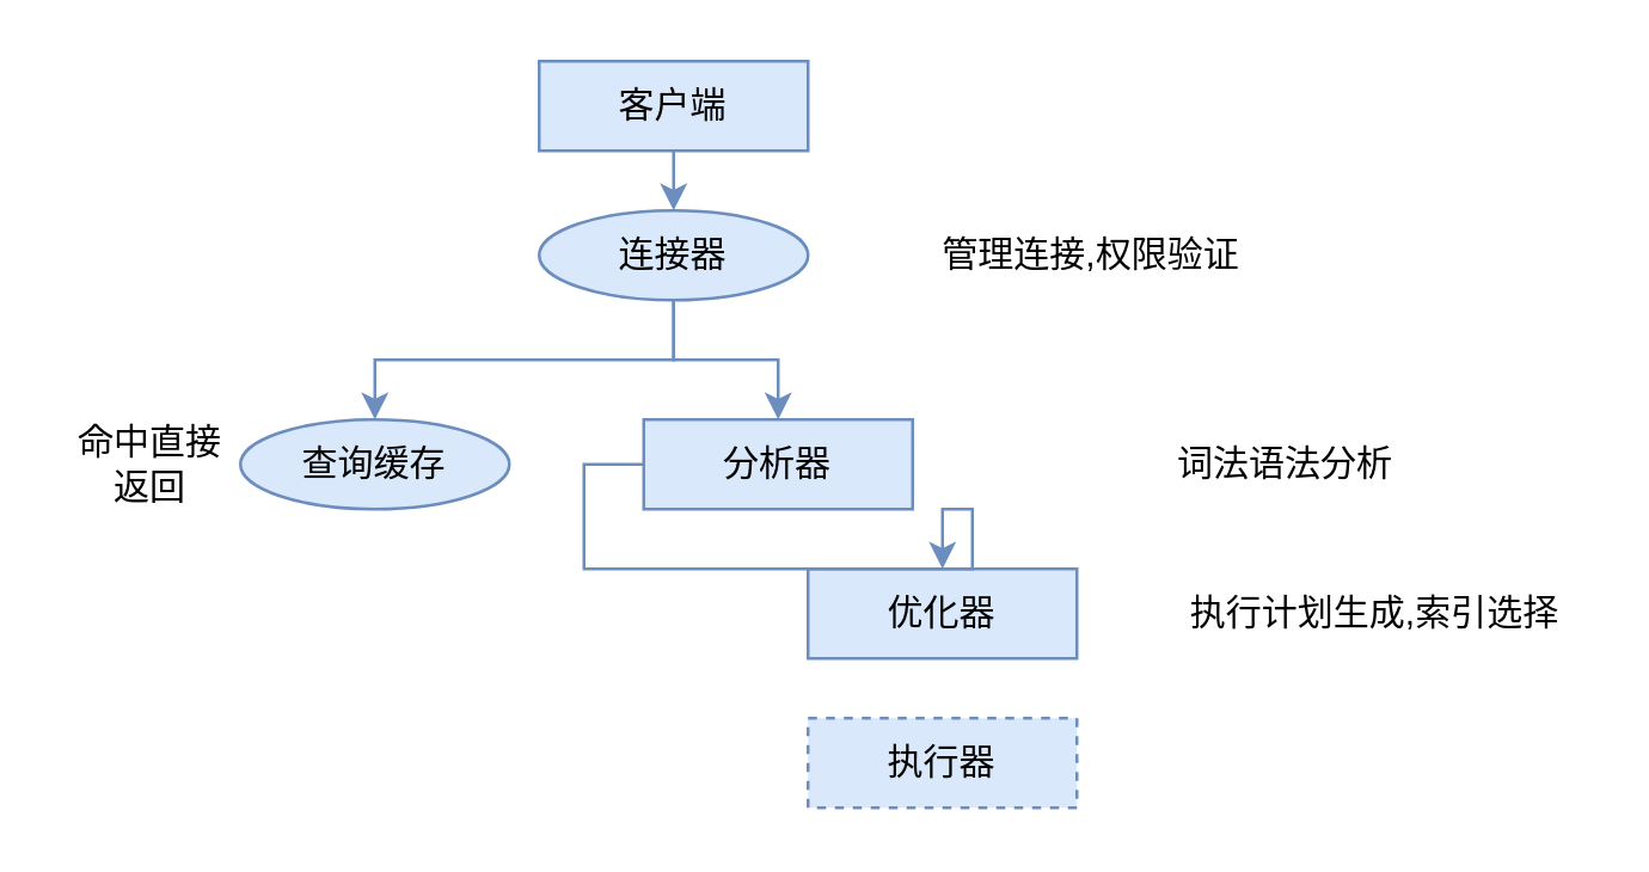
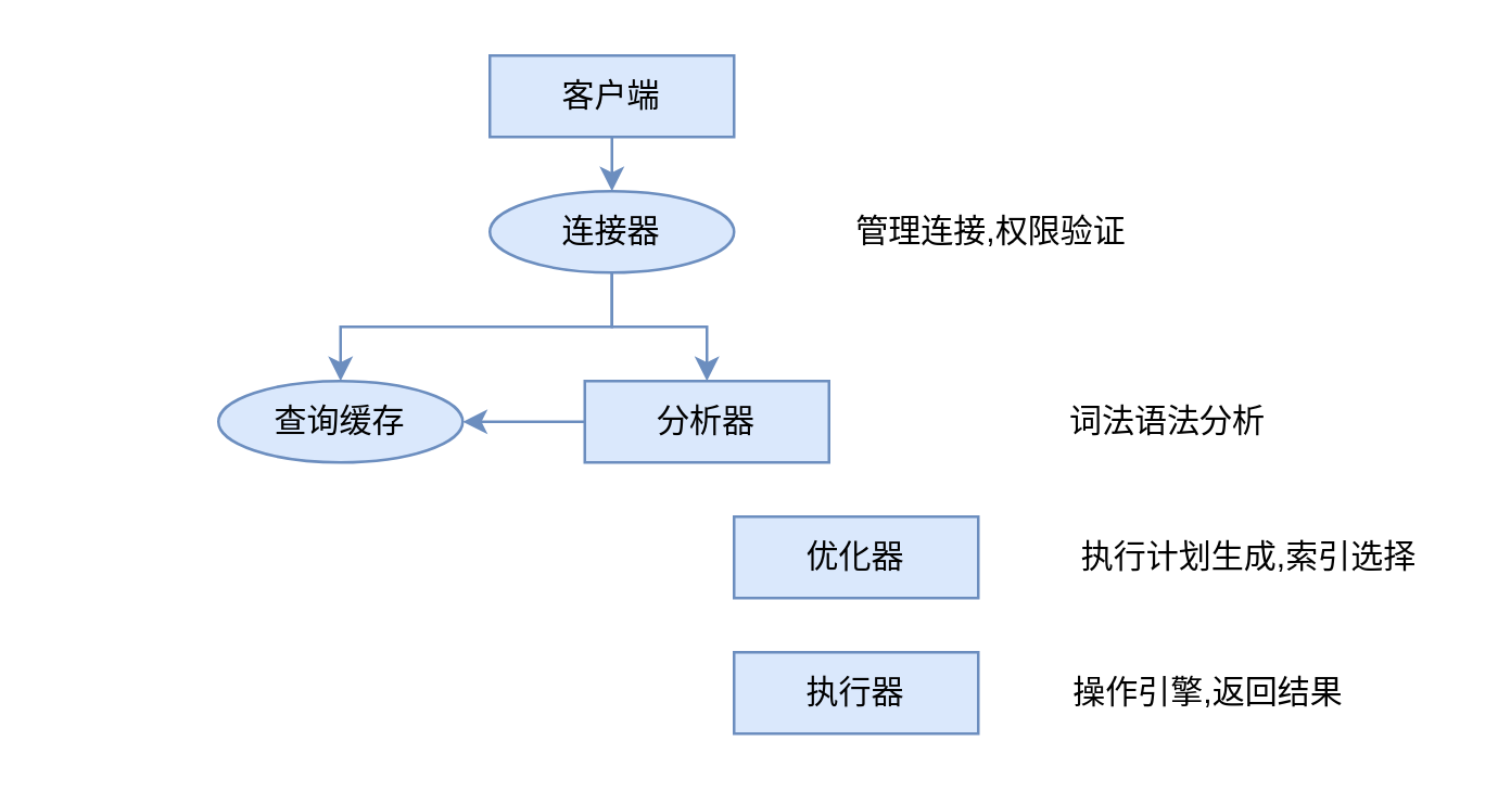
- <mxCell id="12" value="命中直接返回" style="text;html=1;strokeColor=none;fillColor=none;align=center;verticalAlign=middle;whiteSpace=wrap;rounded=0;" vertex="1" parent="1"><mxGeometry x="20" y="140" width="60" height="30" as="geometry" /></mxCell>
- <mxCell id="8" style="edgeStyle=orthogonalEdgeStyle;rounded=0;orthogonalLoop=1;jettySize=auto;html=1;exitX=0;exitY=0.5;exitDx=0;exitDy=0;fillColor=#dae8fc;strokeColor=#6c8ebf;" edge="1" parent="1" source="9" target="7"><mxGeometry relative="1" as="geometry" /></mxCell>
+ <mxCell id="8" style="edgeStyle=orthogonalEdgeStyle;rounded=0;orthogonalLoop=1;jettySize=auto;html=1;exitX=0;exitY=0.5;exitDx=0;exitDy=0;entryX=1;entryY=0.5;entryDx=0;entryDy=0;fillColor=#dae8fc;strokeColor=#6c8ebf;" edge="1" parent="1" source="9" target="10"><mxGeometry relative="1" as="geometry" /></mxCell>
- <mxCell id="11" value="执行器" style="rounded=0;whiteSpace=wrap;html=1;fillColor=#dae8fc;strokeColor=#6c8ebf;dashed=1;" vertex="1" parent="1"><mxGeometry x="270" y="240" width="90" height="30" as="geometry" /></mxCell>
+ <mxCell id="11" value="执行器" style="rounded=0;whiteSpace=wrap;html=1;fillColor=#dae8fc;strokeColor=#6c8ebf;" vertex="1" parent="1"><mxGeometry x="270" y="240" width="90" height="30" as="geometry" /></mxCell>
+ <mxCell id="16" value="操作引擎,返回结果" style="text;html=1;strokeColor=none;fillColor=none;align=center;verticalAlign=middle;whiteSpace=wrap;rounded=0;" vertex="1" parent="1"><mxGeometry x="380" y="240" width="130" height="30" as="geometry" /></mxCell>
